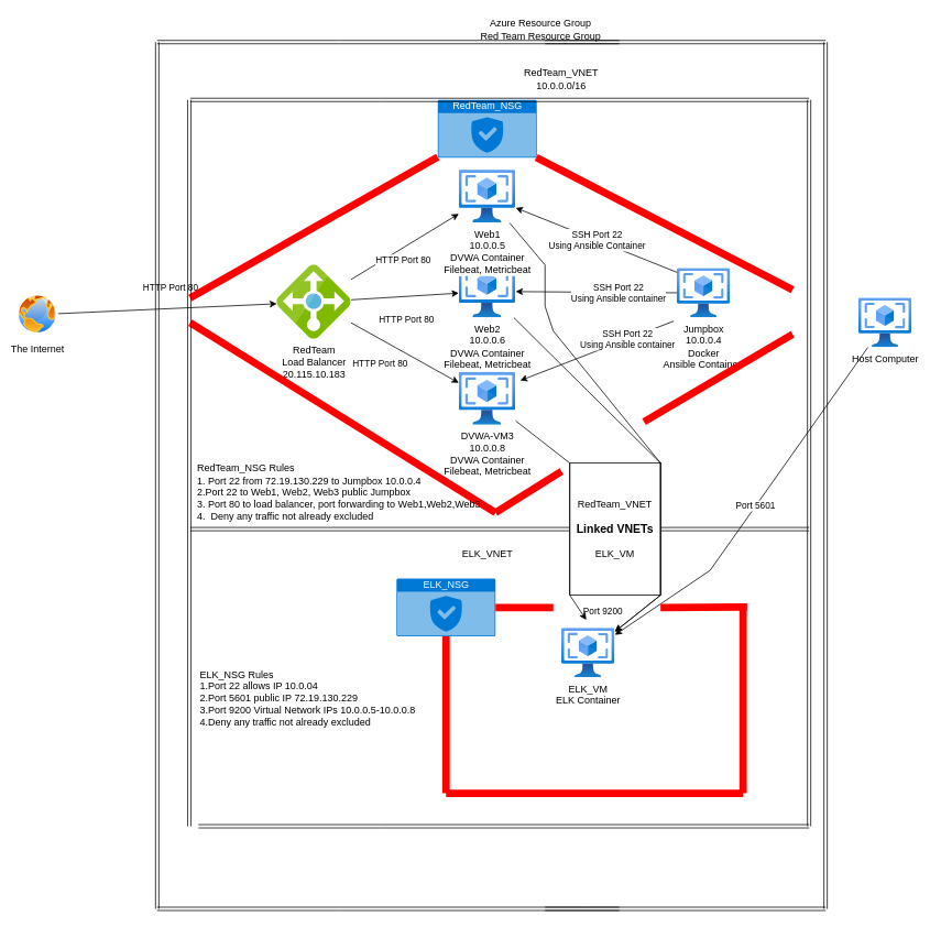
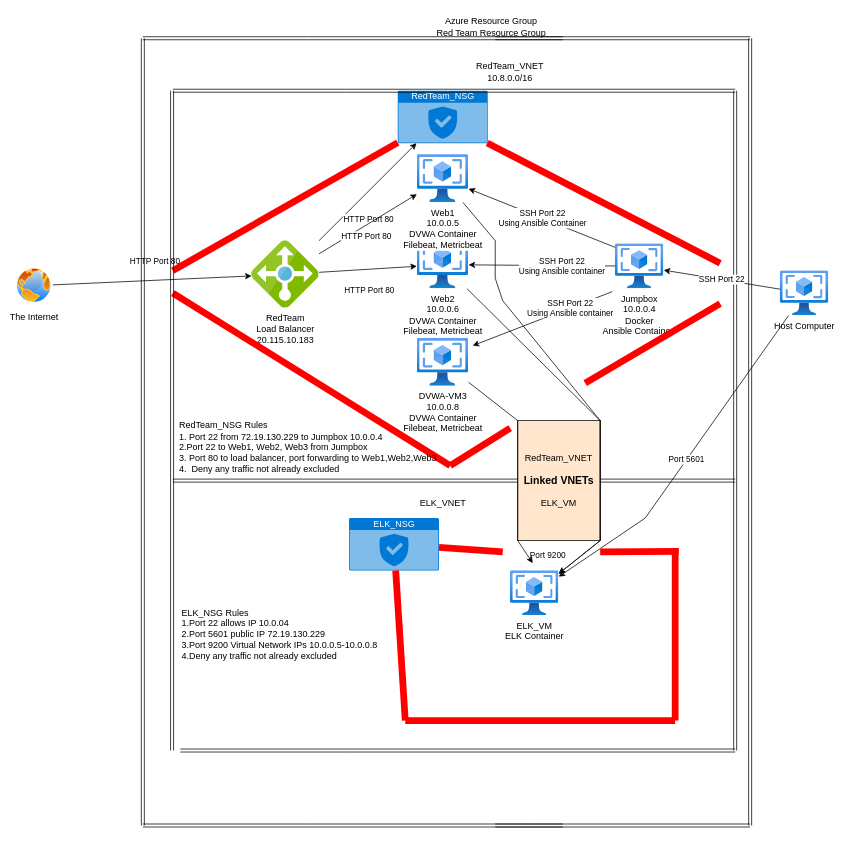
- <mxCell id="31" value="RedTeam_VNET&lt;br&gt;10.0.0.0/16" style="text;html=1;strokeColor=none;fillColor=none;align=center;verticalAlign=middle;whiteSpace=wrap;rounded=0;" parent="1" vertex="1"><mxGeometry x="650" y="80" width="60" height="30" as="geometry" /></mxCell>
+ <mxCell id="31" value="RedTeam_VNET&lt;br&gt;10.8.0.0/16" style="text;html=1;strokeColor=none;fillColor=none;align=center;verticalAlign=middle;whiteSpace=wrap;rounded=0;" parent="1" vertex="1"><mxGeometry x="650" y="80" width="60" height="30" as="geometry" /></mxCell>
+ <mxCell id="33" value="SSH Port 22" style="endArrow=classic;html=1;rounded=0;" parent="1" source="32" target="8" edge="1"><mxGeometry width="50" height="50" relative="1" as="geometry"><mxPoint x="960" y="414.905" as="sourcePoint" /><mxPoint x="880" y="405.099" as="targetPoint" /></mxGeometry></mxCell>
- <mxCell id="11" value="HTTP Port 80" style="endArrow=classic;html=1;rounded=0;" parent="1" source="5" target="7" edge="1"><mxGeometry x="-0.274" y="-26" width="50" height="50" relative="1" as="geometry"><mxPoint x="491" y="447" as="sourcePoint" /><mxPoint x="551" y="481" as="targetPoint" /><mxPoint as="offset" /></mxGeometry></mxCell>
+ <mxCell id="11" value="HTTP Port 80" style="endArrow=classic;html=1;rounded=0;" parent="1" source="5" target="4" edge="1"><mxGeometry x="-0.274" y="-26" width="50" height="50" relative="1" as="geometry"><mxPoint x="491" y="447" as="sourcePoint" /><mxPoint x="551" y="481" as="targetPoint" /><mxPoint as="offset" /></mxGeometry></mxCell>
- <mxCell id="49" value="&lt;div style=&quot;text-align: left&quot;&gt;&lt;span&gt;RedTeam_NSG Rules&lt;/span&gt;&lt;/div&gt;&lt;div style=&quot;text-align: left&quot;&gt;&lt;span&gt;1. Port 22 from 72.19.130.229 to Jumpbox 10.0.0.4&lt;/span&gt;&lt;/div&gt;&lt;div style=&quot;text-align: left&quot;&gt;&lt;span&gt;2.Port 22 to Web1, Web2, Web3 public Jumpbox&lt;/span&gt;&lt;/div&gt;&lt;div style=&quot;text-align: left&quot;&gt;&lt;span&gt;3. Port 80 to load balancer, port forwarding to Web1,Web2,Web3&lt;/span&gt;&lt;/div&gt;&lt;div style=&quot;text-align: left&quot;&gt;&lt;span&gt;4.&amp;nbsp; Deny any traffic not already excluded&lt;/span&gt;&lt;/div&gt;&lt;br&gt;&lt;div style=&quot;text-align: left&quot;&gt;&lt;span&gt;&amp;nbsp;&lt;/span&gt;&lt;/div&gt;" style="text;html=1;align=center;verticalAlign=middle;resizable=0;points=[];autosize=1;strokeColor=none;fillColor=none;" parent="1" vertex="1"><mxGeometry y="560" width="360" height="100" as="geometry" x="230" /></mxCell>
+ <mxCell id="49" value="&lt;div style=&quot;text-align: left&quot;&gt;&lt;span&gt;RedTeam_NSG Rules&lt;/span&gt;&lt;/div&gt;&lt;div style=&quot;text-align: left&quot;&gt;&lt;span&gt;1. Port 22 from 72.19.130.229 to Jumpbox 10.0.0.4&lt;/span&gt;&lt;/div&gt;&lt;div style=&quot;text-align: left&quot;&gt;&lt;span&gt;2.Port 22 to Web1, Web2, Web3 from Jumpbox&lt;/span&gt;&lt;/div&gt;&lt;div style=&quot;text-align: left&quot;&gt;&lt;span&gt;3. Port 80 to load balancer, port forwarding to Web1,Web2,Web3&lt;/span&gt;&lt;/div&gt;&lt;div style=&quot;text-align: left&quot;&gt;&lt;span&gt;4.&amp;nbsp; Deny any traffic not already excluded&lt;/span&gt;&lt;/div&gt;&lt;br&gt;&lt;div style=&quot;text-align: left&quot;&gt;&lt;span&gt;&amp;nbsp;&lt;/span&gt;&lt;/div&gt;" style="text;html=1;align=center;verticalAlign=middle;resizable=0;points=[];autosize=1;strokeColor=none;fillColor=none;" parent="1" vertex="1"><mxGeometry y="560" width="360" height="100" as="geometry" x="230" /></mxCell>
- <mxCell id="2" value="RedTeam_VNET&lt;br&gt;&lt;br&gt;&lt;b&gt;&lt;font style=&quot;font-size: 14px&quot;&gt;Linked VNETs&lt;/font&gt;&lt;/b&gt;&lt;br&gt;&lt;br&gt;ELK_VM" style="rounded=0;whiteSpace=wrap;html=1;" parent="1" vertex="1"><mxGeometry x="690" y="560" width="110" height="160" as="geometry" /></mxCell>
+ <mxCell id="2" value="RedTeam_VNET&lt;br&gt;&lt;br&gt;&lt;b&gt;&lt;font style=&quot;font-size: 14px&quot;&gt;Linked VNETs&lt;/font&gt;&lt;/b&gt;&lt;br&gt;&lt;br&gt;ELK_VM" style="rounded=0;whiteSpace=wrap;html=1;fillColor=#ffe6cc;" parent="1" vertex="1"><mxGeometry x="690" y="560" width="110" height="160" as="geometry" /></mxCell>
- <mxCell id="40" value="ELK_NSG" style="html=1;strokeColor=none;fillColor=#0079D6;labelPosition=center;verticalLabelPosition=middle;verticalAlign=top;align=center;fontSize=12;outlineConnect=0;spacingTop=-6;fontColor=#FFFFFF;sketch=0;shape=mxgraph.sitemap.security;" parent="1" vertex="1"><mxGeometry x="480" y="700" width="120" height="70" as="geometry" /></mxCell>
+ <mxCell id="40" value="ELK_NSG" style="html=1;strokeColor=none;fillColor=#0079D6;labelPosition=center;verticalLabelPosition=middle;verticalAlign=top;align=center;fontSize=12;outlineConnect=0;spacingTop=-6;fontColor=#FFFFFF;sketch=0;shape=mxgraph.sitemap.security;" parent="1" vertex="1"><mxGeometry x="465" y="690" width="120" height="70" as="geometry" /></mxCell>
